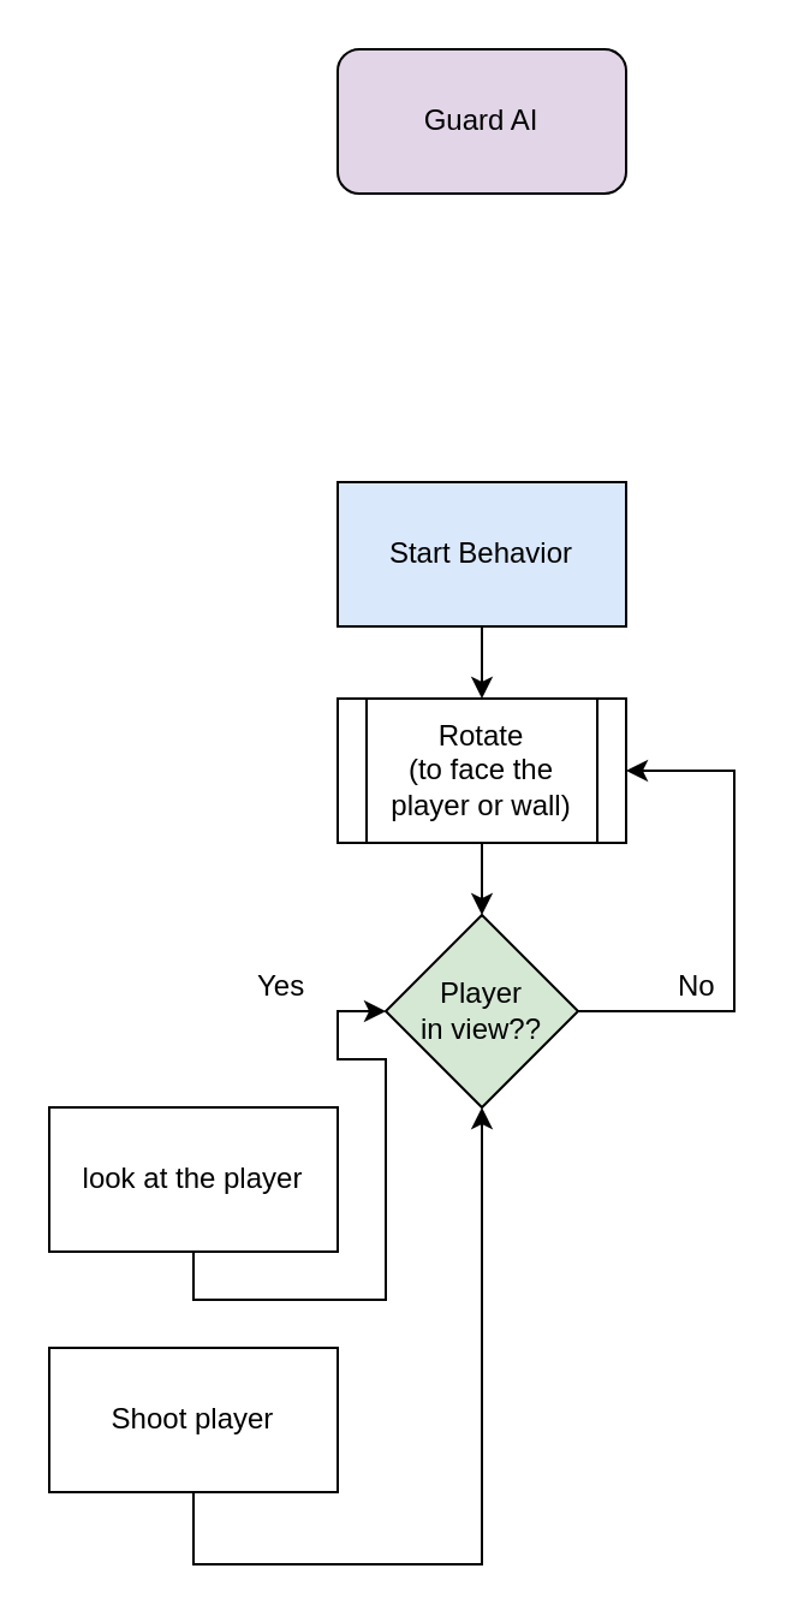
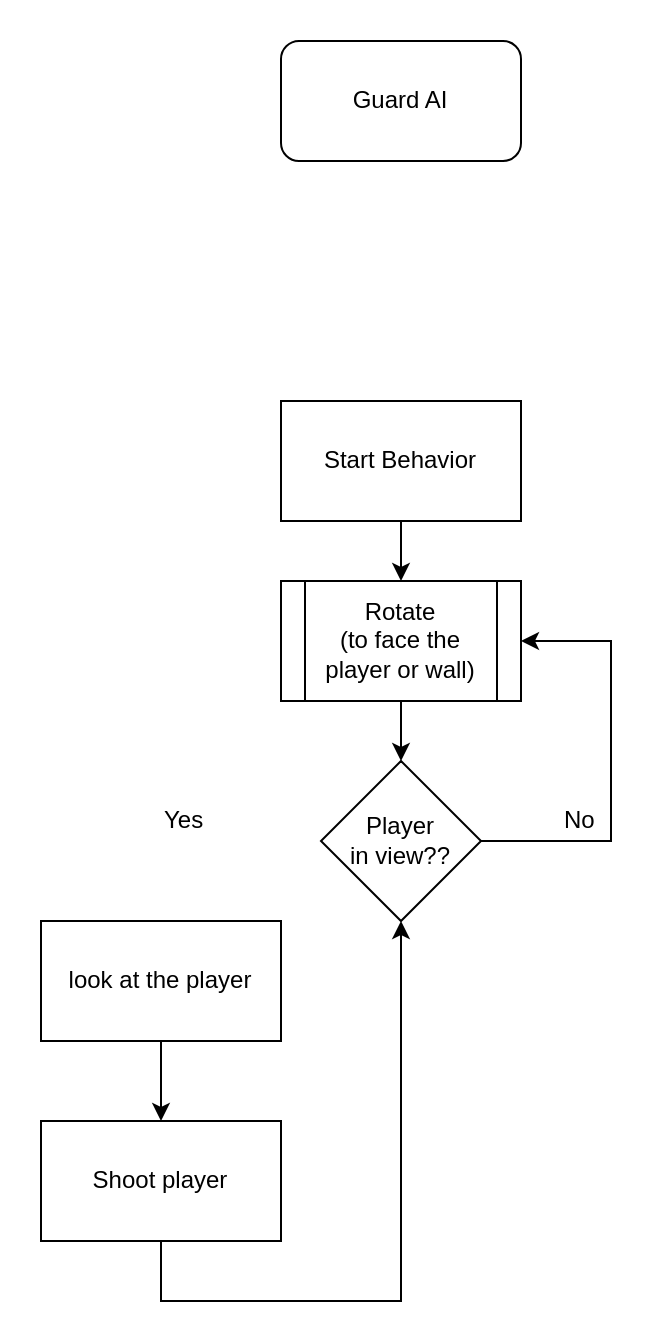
- <mxCell id="2" value="Guard AI" style="rounded=1;whiteSpace=wrap;html=1;fillColor=#e1d5e7;" vertex="1" parent="1"><mxGeometry x="140" y="20" width="120" height="60" as="geometry" /></mxCell>
+ <mxCell id="2" value="Guard AI" style="rounded=1;whiteSpace=wrap;html=1;" vertex="1" parent="1"><mxGeometry x="140" y="20" width="120" height="60" as="geometry" /></mxCell>
- <mxCell id="4" value="Start Behavior" style="rounded=0;whiteSpace=wrap;html=1;fillColor=#dae8fc;" vertex="1" parent="1"><mxGeometry x="140" y="200" width="120" height="60" as="geometry" /></mxCell>
+ <mxCell id="4" value="Start Behavior" style="rounded=0;whiteSpace=wrap;html=1;" vertex="1" parent="1"><mxGeometry x="140" y="200" width="120" height="60" as="geometry" /></mxCell>
- <mxCell id="11" value="Yes" style="text;html=1;resizable=0;points=[];autosize=1;align=left;verticalAlign=top;spacingTop=-4;" vertex="1" parent="1"><mxGeometry x="105" y="400" width="40" height="20" as="geometry" /></mxCell>
+ <mxCell id="11" value="Yes" style="text;html=1;resizable=0;points=[];autosize=1;align=left;verticalAlign=top;spacingTop=-4;" vertex="1" parent="1"><mxGeometry x="80" y="400" width="40" height="20" as="geometry" /></mxCell>
- <mxCell id="8" value="Player&lt;br&gt;in view??" style="rhombus;whiteSpace=wrap;html=1;fillColor=#d5e8d4;" vertex="1" parent="1"><mxGeometry x="160" y="380" width="80" height="80" as="geometry" /></mxCell>
+ <mxCell id="8" value="Player&lt;br&gt;in view??" style="rhombus;whiteSpace=wrap;html=1;" vertex="1" parent="1"><mxGeometry x="160" y="380" width="80" height="80" as="geometry" /></mxCell>
- <mxCell id="9" style="edgeStyle=orthogonalEdgeStyle;rounded=0;orthogonalLoop=1;jettySize=auto;html=1;exitX=0.5;exitY=1;exitDx=0;exitDy=0;" edge="1" parent="1" source="10" target="8"><mxGeometry relative="1" as="geometry" /></mxCell>
+ <mxCell id="9" style="edgeStyle=orthogonalEdgeStyle;rounded=0;orthogonalLoop=1;jettySize=auto;html=1;exitX=0.5;exitY=1;exitDx=0;exitDy=0;entryX=0.5;entryY=0;entryDx=0;entryDy=0;" edge="1" parent="1" source="10" target="13"><mxGeometry relative="1" as="geometry" /></mxCell>
